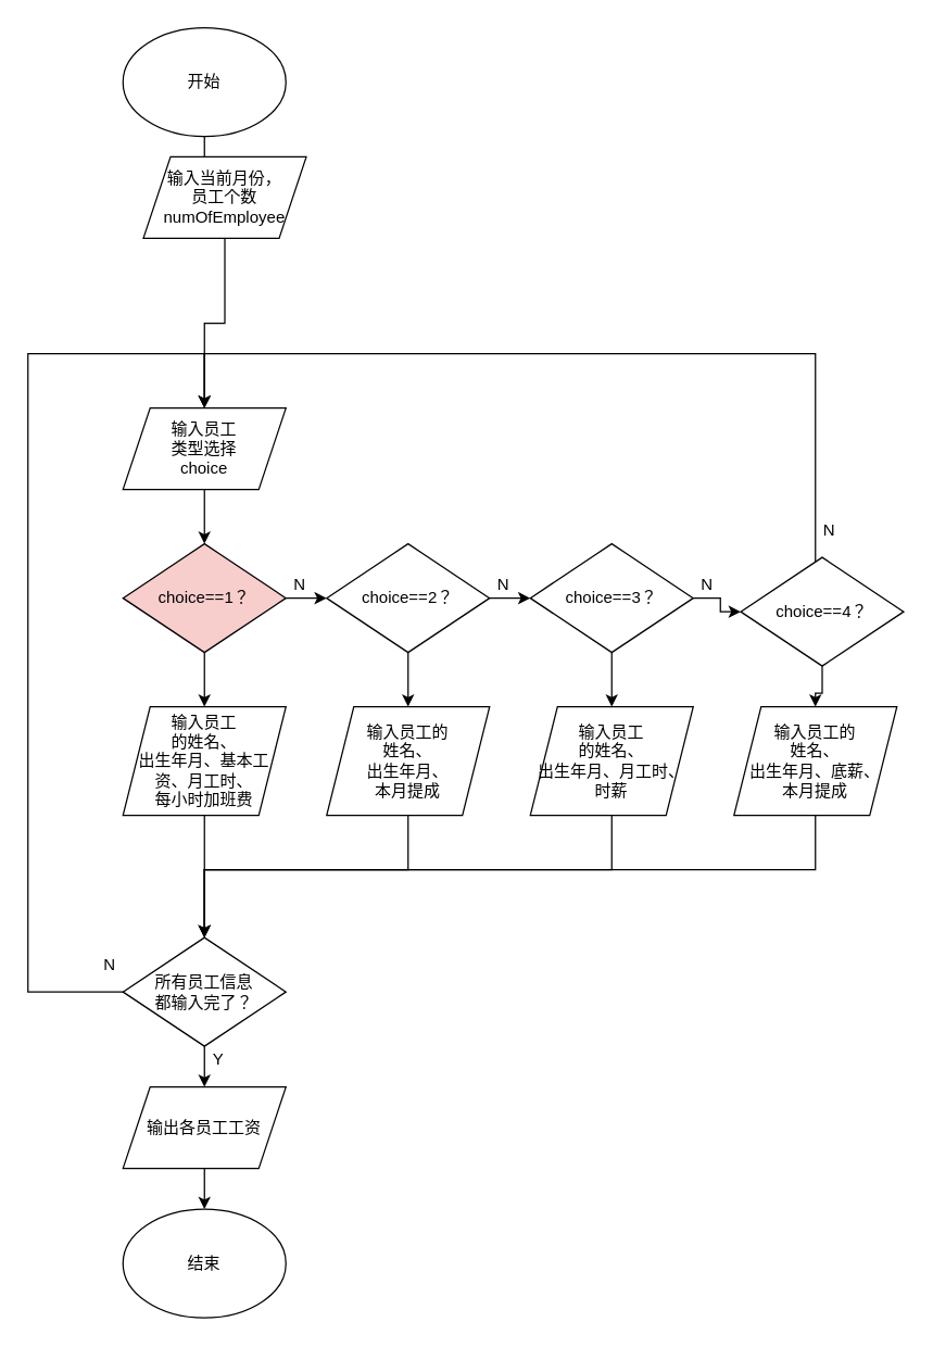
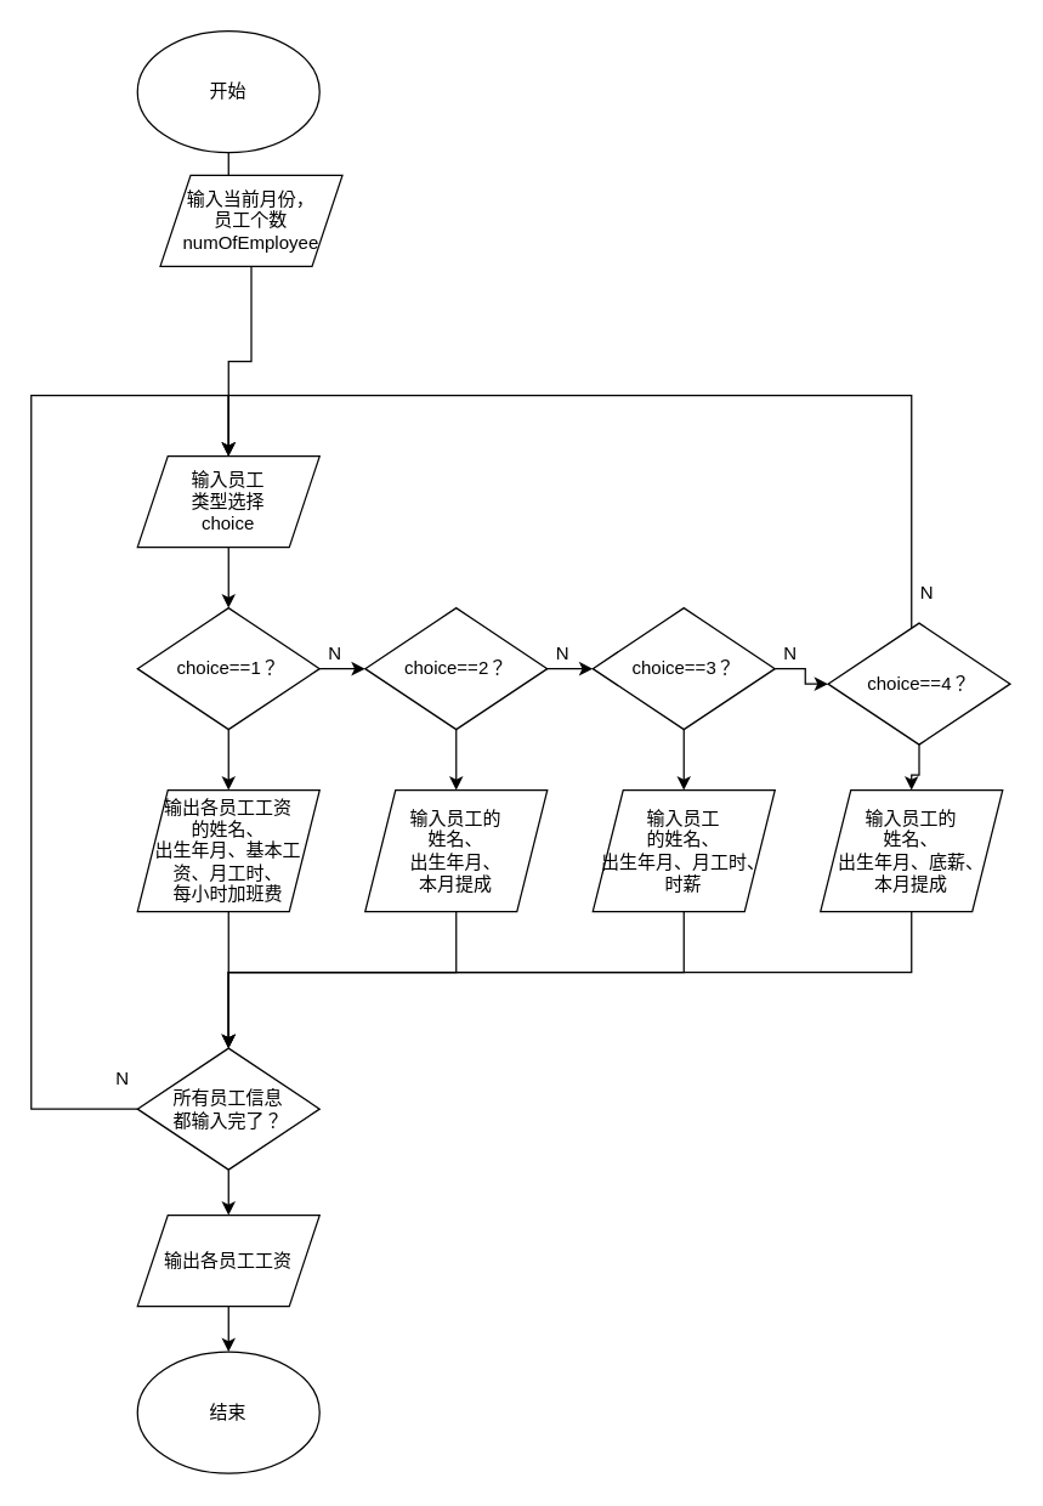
- <mxCell id="10" value="choice==1？" style="rhombus;whiteSpace=wrap;html=1;fillColor=#f8cecc;" vertex="1" parent="1"><mxGeometry x="90" y="400" width="120" height="80" as="geometry" /></mxCell>
+ <mxCell id="10" value="choice==1？" style="rhombus;whiteSpace=wrap;html=1;" vertex="1" parent="1"><mxGeometry x="90" y="400" width="120" height="80" as="geometry" /></mxCell>
- <mxCell id="25" value="输入员工&lt;br&gt;的姓名、&lt;br&gt;出生年月、基本工资、月工时、&lt;br&gt;每小时加班费" style="shape=parallelogram;perimeter=parallelogramPerimeter;whiteSpace=wrap;html=1;fixedSize=1;" vertex="1" parent="1"><mxGeometry x="90" y="520" width="120" height="80" as="geometry" /></mxCell>
+ <mxCell id="25" value="输出各员工工资&lt;br&gt;的姓名、&lt;br&gt;出生年月、基本工资、月工时、&lt;br&gt;每小时加班费" style="shape=parallelogram;perimeter=parallelogramPerimeter;whiteSpace=wrap;html=1;fixedSize=1;" vertex="1" parent="1"><mxGeometry x="90" y="520" width="120" height="80" as="geometry" /></mxCell>
- <mxCell id="39" value="Y" style="text;html=1;align=center;verticalAlign=middle;resizable=0;points=[];autosize=1;strokeColor=none;" vertex="1" parent="1"><mxGeometry x="150" y="770" width="20" height="20" as="geometry" /></mxCell>
